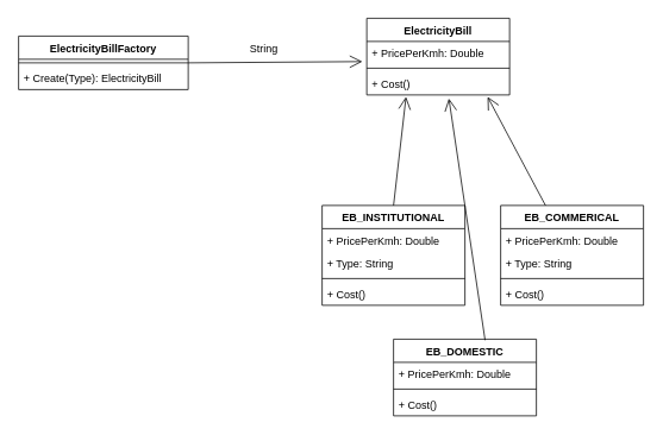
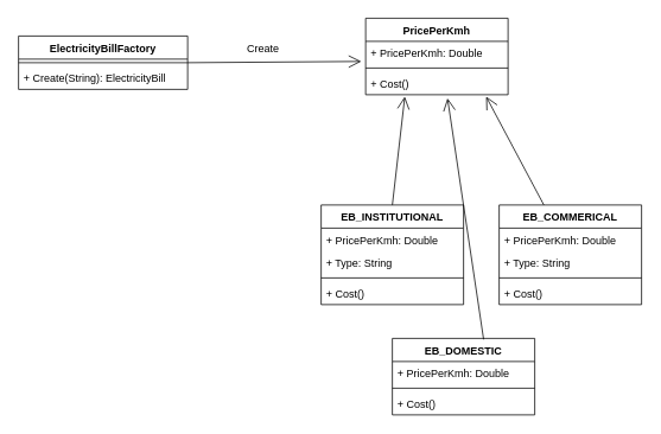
- <mxCell id="15" value="ElectricityBill" style="swimlane;fontStyle=1;align=center;verticalAlign=top;childLayout=stackLayout;horizontal=1;startSize=26;horizontalStack=0;resizeParent=1;resizeParentMax=0;resizeLast=0;collapsible=1;marginBottom=0;" vertex="1" parent="1"><mxGeometry x="410" y="20" width="160" height="86" as="geometry" /></mxCell>
+ <mxCell id="15" value="PricePerKmh" style="swimlane;fontStyle=1;align=center;verticalAlign=top;childLayout=stackLayout;horizontal=1;startSize=26;horizontalStack=0;resizeParent=1;resizeParentMax=0;resizeLast=0;collapsible=1;marginBottom=0;" vertex="1" parent="1"><mxGeometry x="410" y="20" width="160" height="86" as="geometry" /></mxCell>
- <mxCell id="27" value="String" style="text;html=1;strokeColor=none;fillColor=none;align=center;verticalAlign=middle;whiteSpace=wrap;rounded=0;" vertex="1" parent="1"><mxGeometry x="265" y="40" width="60" height="30" as="geometry" /></mxCell>
+ <mxCell id="27" value="Create" style="text;html=1;strokeColor=none;fillColor=none;align=center;verticalAlign=middle;whiteSpace=wrap;rounded=0;" vertex="1" parent="1"><mxGeometry x="265" y="40" width="60" height="30" as="geometry" /></mxCell>
- <mxCell id="4" value="+ Create(Type): ElectricityBill" style="text;strokeColor=none;fillColor=none;align=left;verticalAlign=top;spacingLeft=4;spacingRight=4;overflow=hidden;rotatable=0;points=[[0,0.5],[1,0.5]];portConstraint=eastwest;" vertex="1" parent="2"><mxGeometry y="34" width="190" height="26" as="geometry" /></mxCell>
+ <mxCell id="4" value="+ Create(String): ElectricityBill" style="text;strokeColor=none;fillColor=none;align=left;verticalAlign=top;spacingLeft=4;spacingRight=4;overflow=hidden;rotatable=0;points=[[0,0.5],[1,0.5]];portConstraint=eastwest;" vertex="1" parent="2"><mxGeometry y="34" width="190" height="26" as="geometry" /></mxCell>
